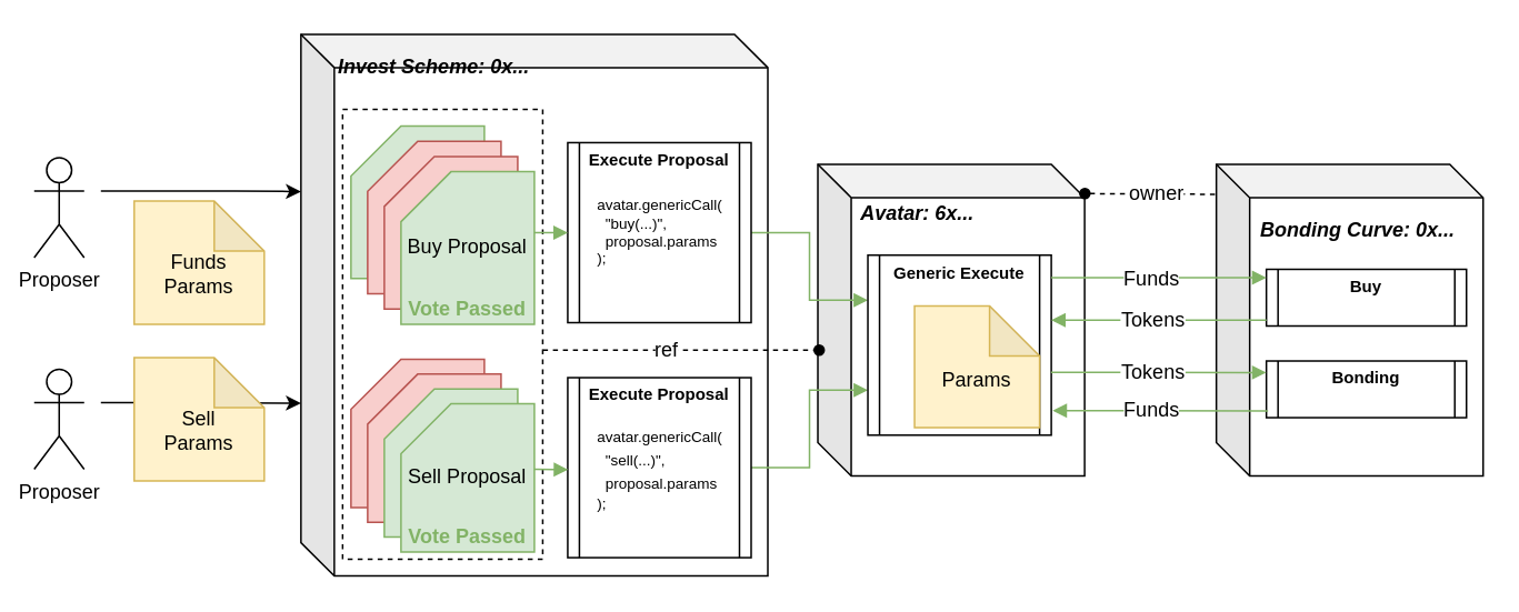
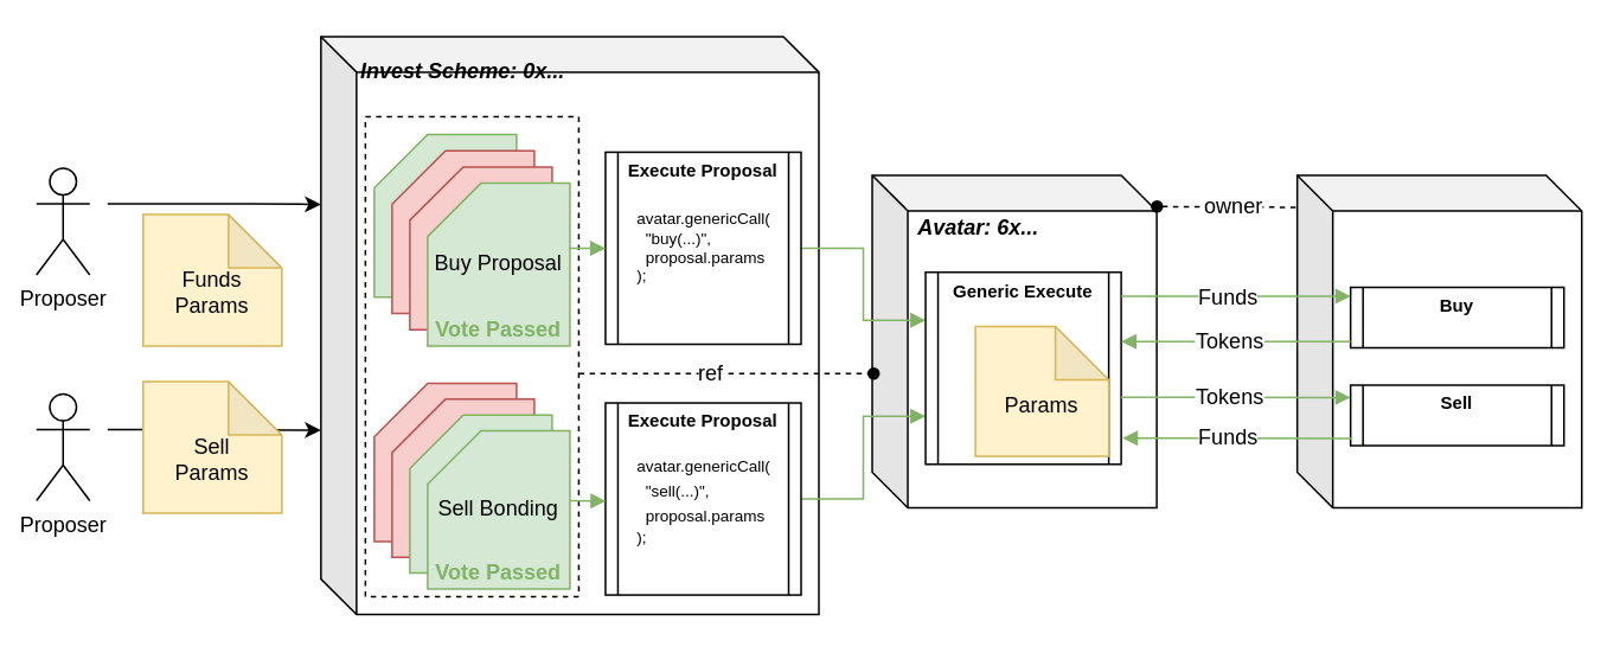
- <mxCell id="21" value="Bonding Curve: 0x..." style="text;html=1;strokeColor=none;fillColor=none;align=center;verticalAlign=middle;whiteSpace=wrap;rounded=0;fontStyle=3" parent="1" vertex="1"><mxGeometry x="749" y="128" width="130" height="20" as="geometry" /></mxCell>
- <mxCell id="46" value="&lt;span style=&quot;font-size: 10px ; font-style: normal&quot;&gt;Bonding&lt;/span&gt;" style="text;html=1;strokeColor=none;fillColor=none;align=center;verticalAlign=middle;whiteSpace=wrap;rounded=0;fontStyle=3" vertex="1" parent="1"><mxGeometry x="759" y="216" width="120" height="20" as="geometry" /></mxCell>
+ <mxCell id="46" value="&lt;span style=&quot;font-size: 10px ; font-style: normal&quot;&gt;Sell&lt;/span&gt;" style="text;html=1;strokeColor=none;fillColor=none;align=center;verticalAlign=middle;whiteSpace=wrap;rounded=0;fontStyle=3" vertex="1" parent="1"><mxGeometry x="759" y="216" width="120" height="20" as="geometry" /></mxCell>
- <mxCell id="39" value="Sell Proposal" style="shape=card;whiteSpace=wrap;html=1;fillColor=#d5e8d4;strokeColor=#82b366;" parent="35" vertex="1"><mxGeometry x="30" y="26.667" width="80" height="88.889" as="geometry" /></mxCell>
+ <mxCell id="39" value="Sell Bonding" style="shape=card;whiteSpace=wrap;html=1;fillColor=#d5e8d4;strokeColor=#82b366;" parent="35" vertex="1"><mxGeometry x="30" y="26.667" width="80" height="88.889" as="geometry" /></mxCell>
